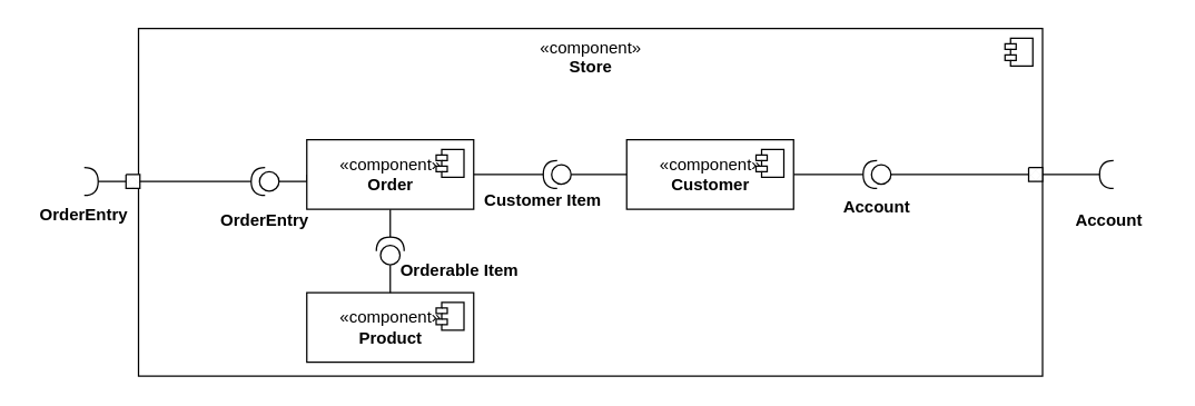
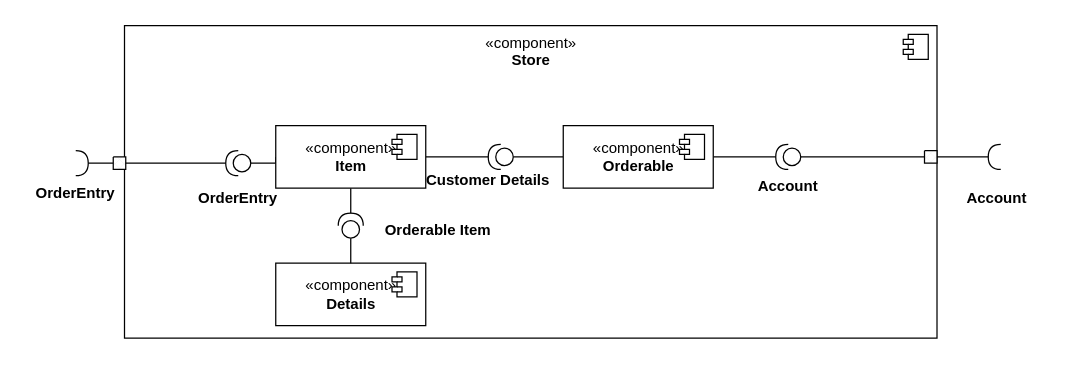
- <mxCell id="13" value="«component»&lt;br&gt;&lt;b&gt;Order&lt;/b&gt;" style="html=1;dropTarget=0;" vertex="1" parent="1"><mxGeometry x="220" y="100" width="120" height="50" as="geometry" /></mxCell>
+ <mxCell id="13" value="«component»&lt;br&gt;&lt;b&gt;Item&lt;/b&gt;" style="html=1;dropTarget=0;" vertex="1" parent="1"><mxGeometry x="220" y="100" width="120" height="50" as="geometry" /></mxCell>
- <mxCell id="18" value="&lt;div style=&quot;&quot;&gt;&lt;span style=&quot;background-color: initial;&quot;&gt;«component»&lt;/span&gt;&lt;/div&gt;&lt;b&gt;Customer&lt;/b&gt;" style="html=1;dropTarget=0;align=center;" vertex="1" parent="1"><mxGeometry x="450" y="100" width="120" height="50" as="geometry" /></mxCell>
+ <mxCell id="18" value="&lt;div style=&quot;&quot;&gt;&lt;span style=&quot;background-color: initial;&quot;&gt;«component»&lt;/span&gt;&lt;/div&gt;&lt;b&gt;Orderable&lt;/b&gt;" style="html=1;dropTarget=0;align=center;" vertex="1" parent="1"><mxGeometry x="450" y="100" width="120" height="50" as="geometry" /></mxCell>
- <mxCell id="29" value="Customer Item" style="text;align=center;fontStyle=1;verticalAlign=middle;spacingLeft=3;spacingRight=3;strokeColor=none;rotatable=0;points=[[0,0.5],[1,0.5]];portConstraint=eastwest;" vertex="1" parent="1"><mxGeometry x="350" y="130" width="80" height="26" as="geometry" /></mxCell>
+ <mxCell id="29" value="Customer Details" style="text;align=center;fontStyle=1;verticalAlign=middle;spacingLeft=3;spacingRight=3;strokeColor=none;rotatable=0;points=[[0,0.5],[1,0.5]];portConstraint=eastwest;" vertex="1" parent="1"><mxGeometry x="350" y="130" width="80" height="26" as="geometry" /></mxCell>
- <mxCell id="32" value="Orderable Item" style="text;align=center;fontStyle=1;verticalAlign=middle;spacingLeft=3;spacingRight=3;strokeColor=none;rotatable=0;points=[[0,0.5],[1,0.5]];portConstraint=eastwest;" vertex="1" parent="1"><mxGeometry x="290" y="180" width="80" height="26" as="geometry" /></mxCell>
+ <mxCell id="32" value="Orderable Item" style="text;align=center;fontStyle=1;verticalAlign=middle;spacingLeft=3;spacingRight=3;strokeColor=none;rotatable=0;points=[[0,0.5],[1,0.5]];portConstraint=eastwest;" vertex="1" parent="1"><mxGeometry x="310" y="170" width="80" height="26" as="geometry" /></mxCell>
- <mxCell id="25" value="«component»&lt;br&gt;&lt;b&gt;Product&lt;/b&gt;" style="html=1;dropTarget=0;" vertex="1" parent="1"><mxGeometry x="220" y="210" width="120" height="50" as="geometry" /></mxCell>
+ <mxCell id="25" value="«component»&lt;br&gt;&lt;b&gt;Details&lt;/b&gt;" style="html=1;dropTarget=0;" vertex="1" parent="1"><mxGeometry x="220" y="210" width="120" height="50" as="geometry" /></mxCell>
